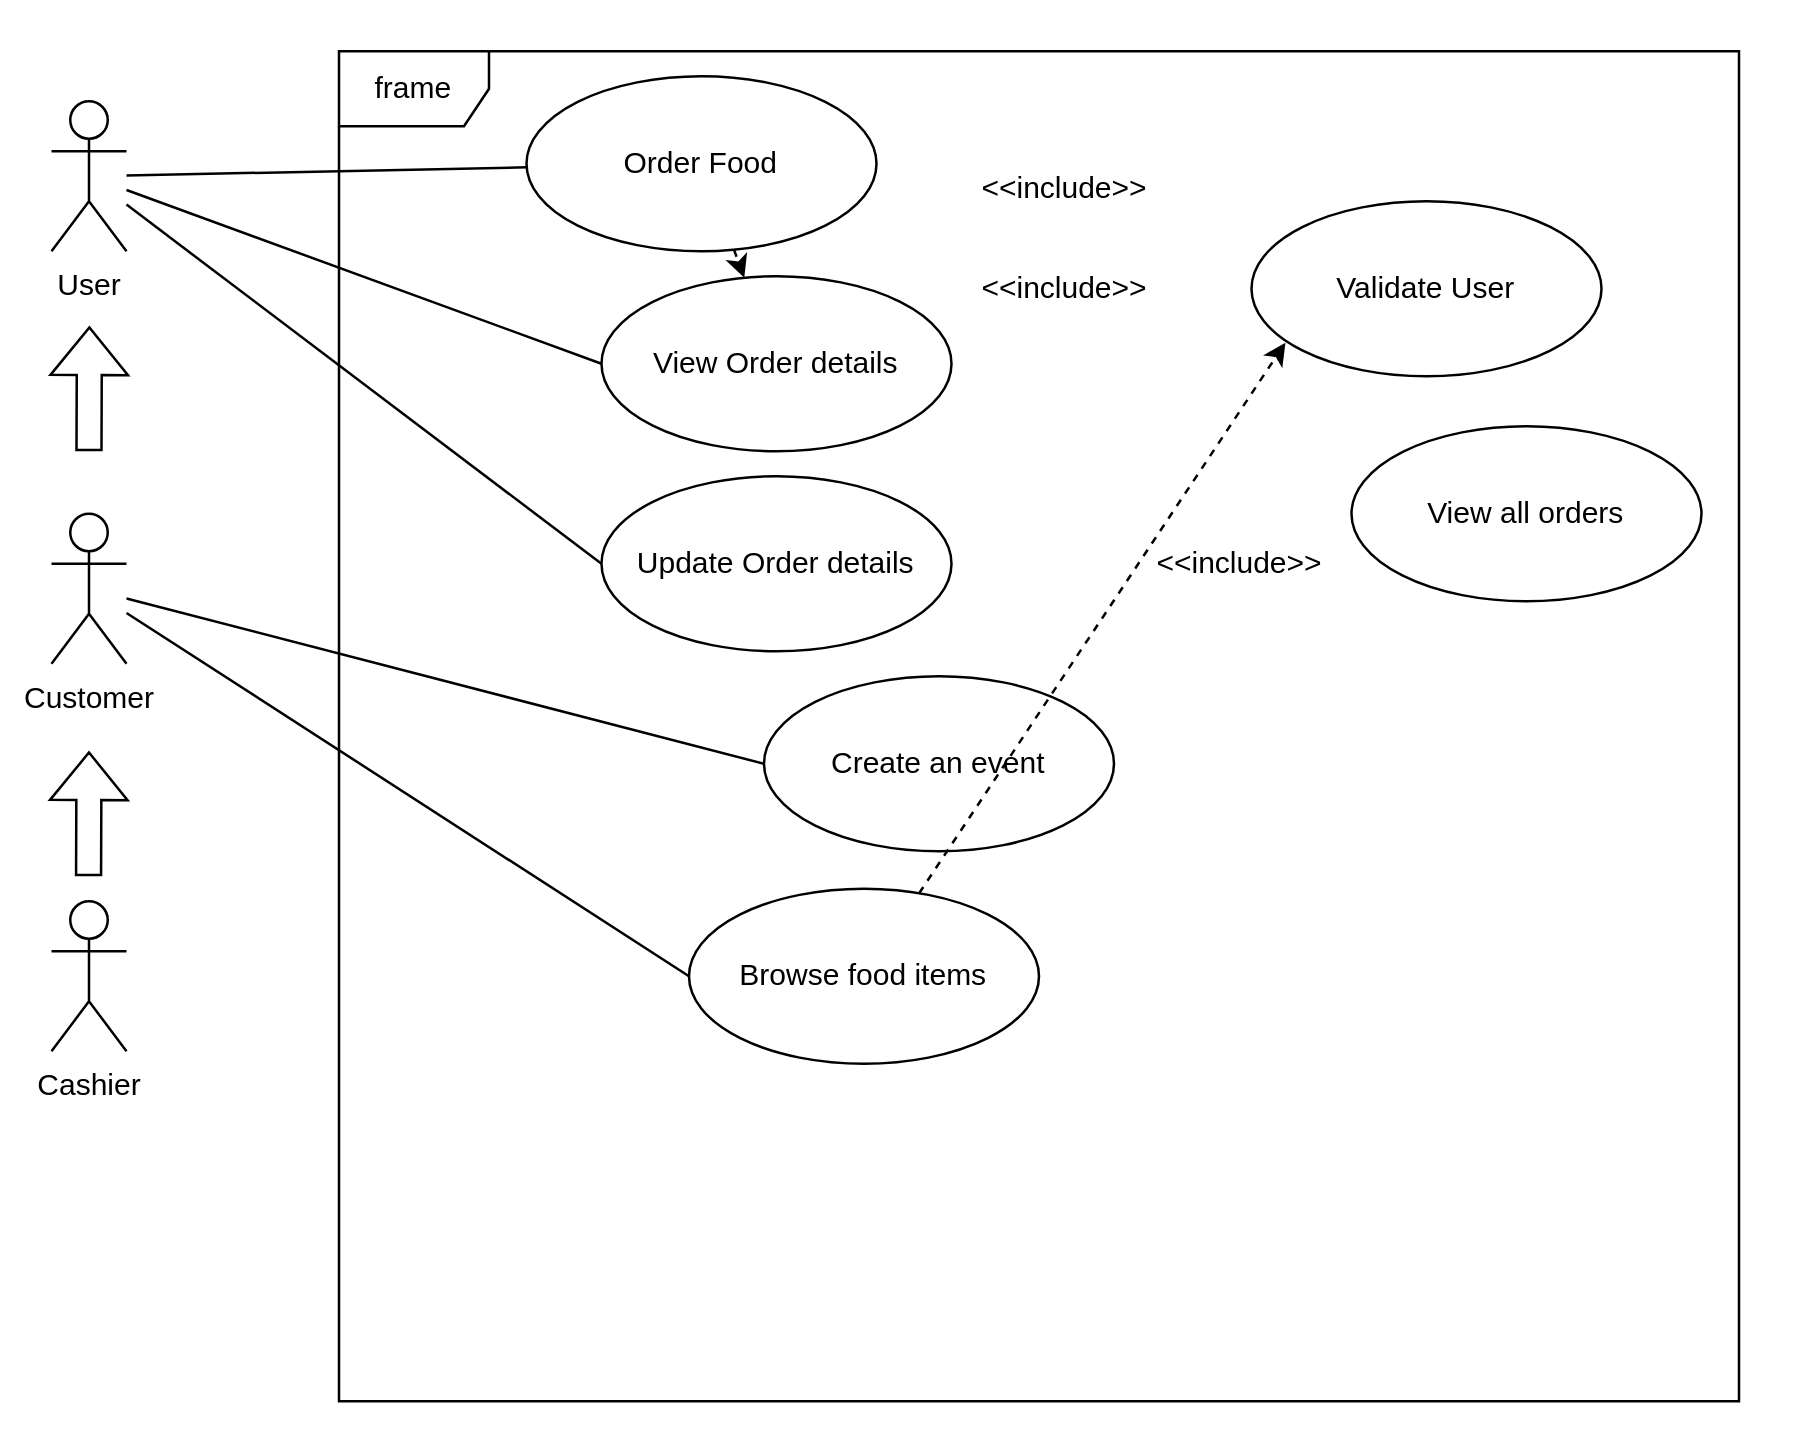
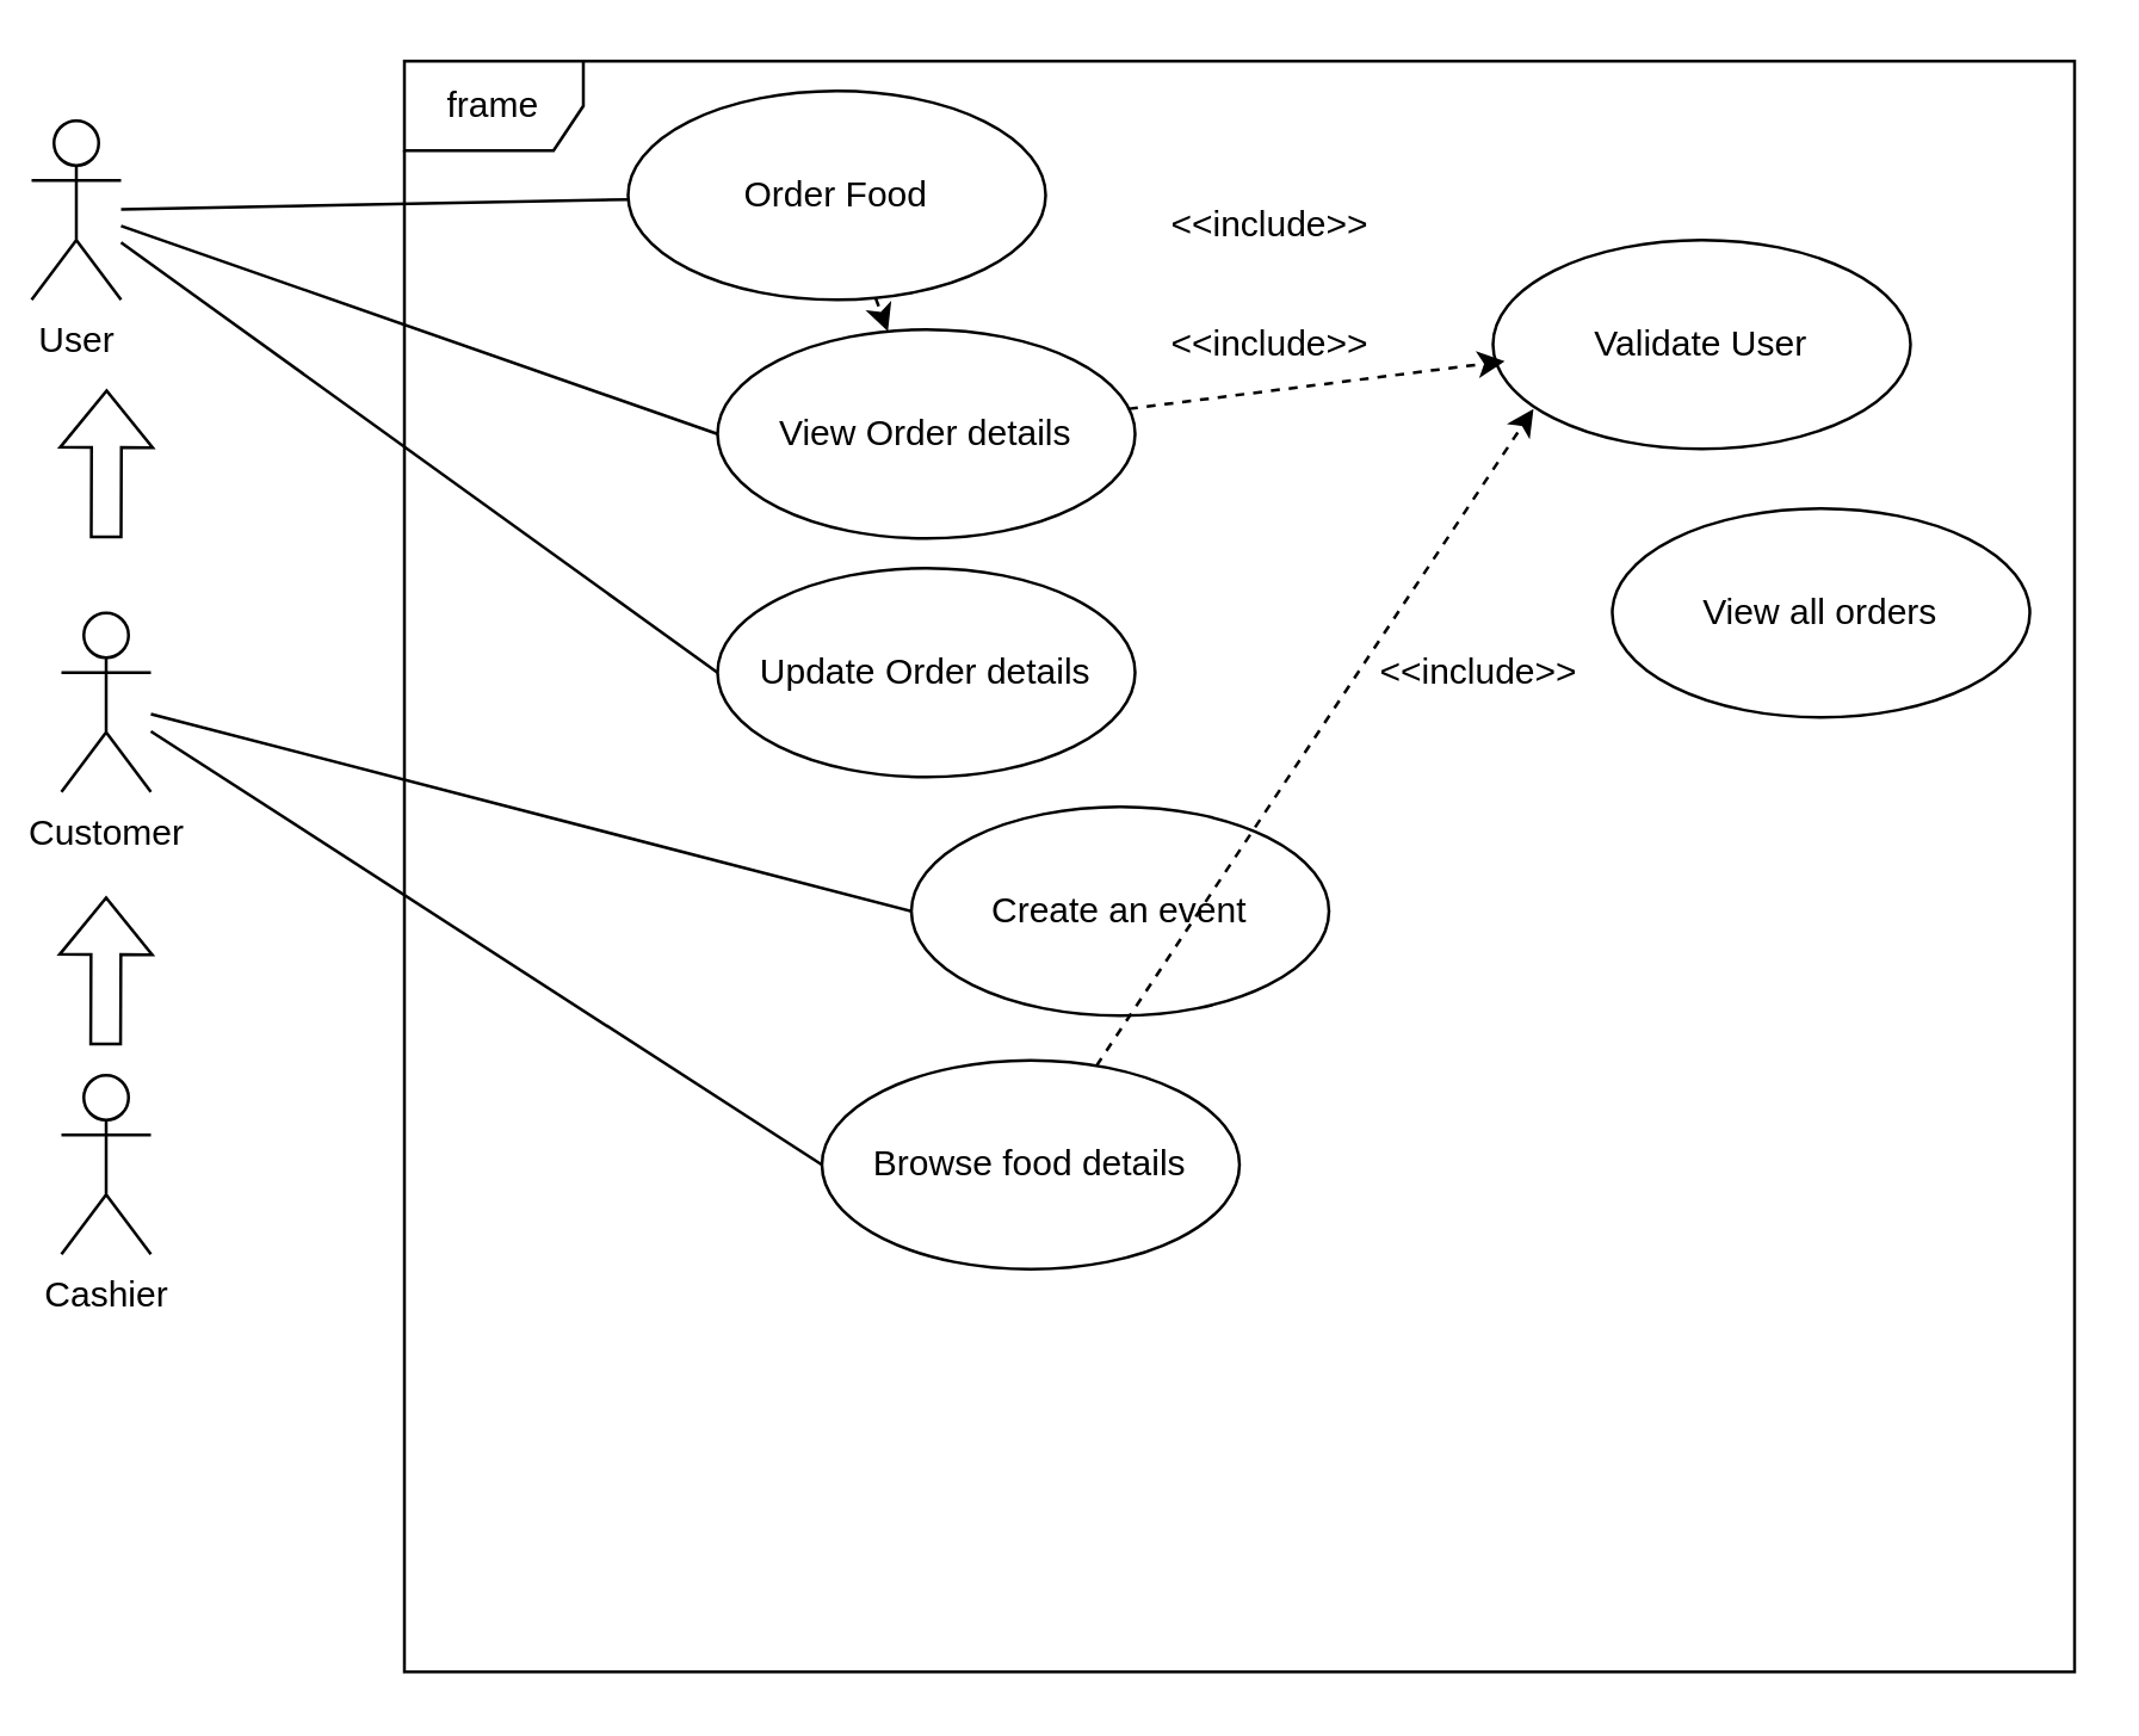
- <mxCell id="19" value="User" style="shape=umlActor;verticalLabelPosition=bottom;verticalAlign=top;html=1;" parent="1" vertex="1"><mxGeometry x="20" y="40" width="30" height="60" as="geometry" /></mxCell>
+ <mxCell id="19" value="User" style="shape=umlActor;verticalLabelPosition=bottom;verticalAlign=top;html=1;" parent="1" vertex="1"><mxGeometry x="10" y="40" width="30" height="60" as="geometry" /></mxCell>
+ <mxCell id="20" style="rounded=0;orthogonalLoop=1;jettySize=auto;html=1;entryX=0.028;entryY=0.58;entryDx=0;entryDy=0;entryPerimeter=0;strokeColor=default;align=center;verticalAlign=middle;fontFamily=Helvetica;fontSize=11;fontColor=default;labelBackgroundColor=default;endArrow=classic;endFill=1;dashed=1;" parent="1" source="12" target="8" edge="1"><mxGeometry relative="1" as="geometry" /></mxCell>
- <mxCell id="10" value="Browse food items" style="ellipse;whiteSpace=wrap;html=1;" parent="1" vertex="1"><mxGeometry x="275" y="355" width="140" height="70" as="geometry" /></mxCell>
+ <mxCell id="10" value="Browse food details" style="ellipse;whiteSpace=wrap;html=1;" parent="1" vertex="1"><mxGeometry x="275" y="355" width="140" height="70" as="geometry" /></mxCell>
